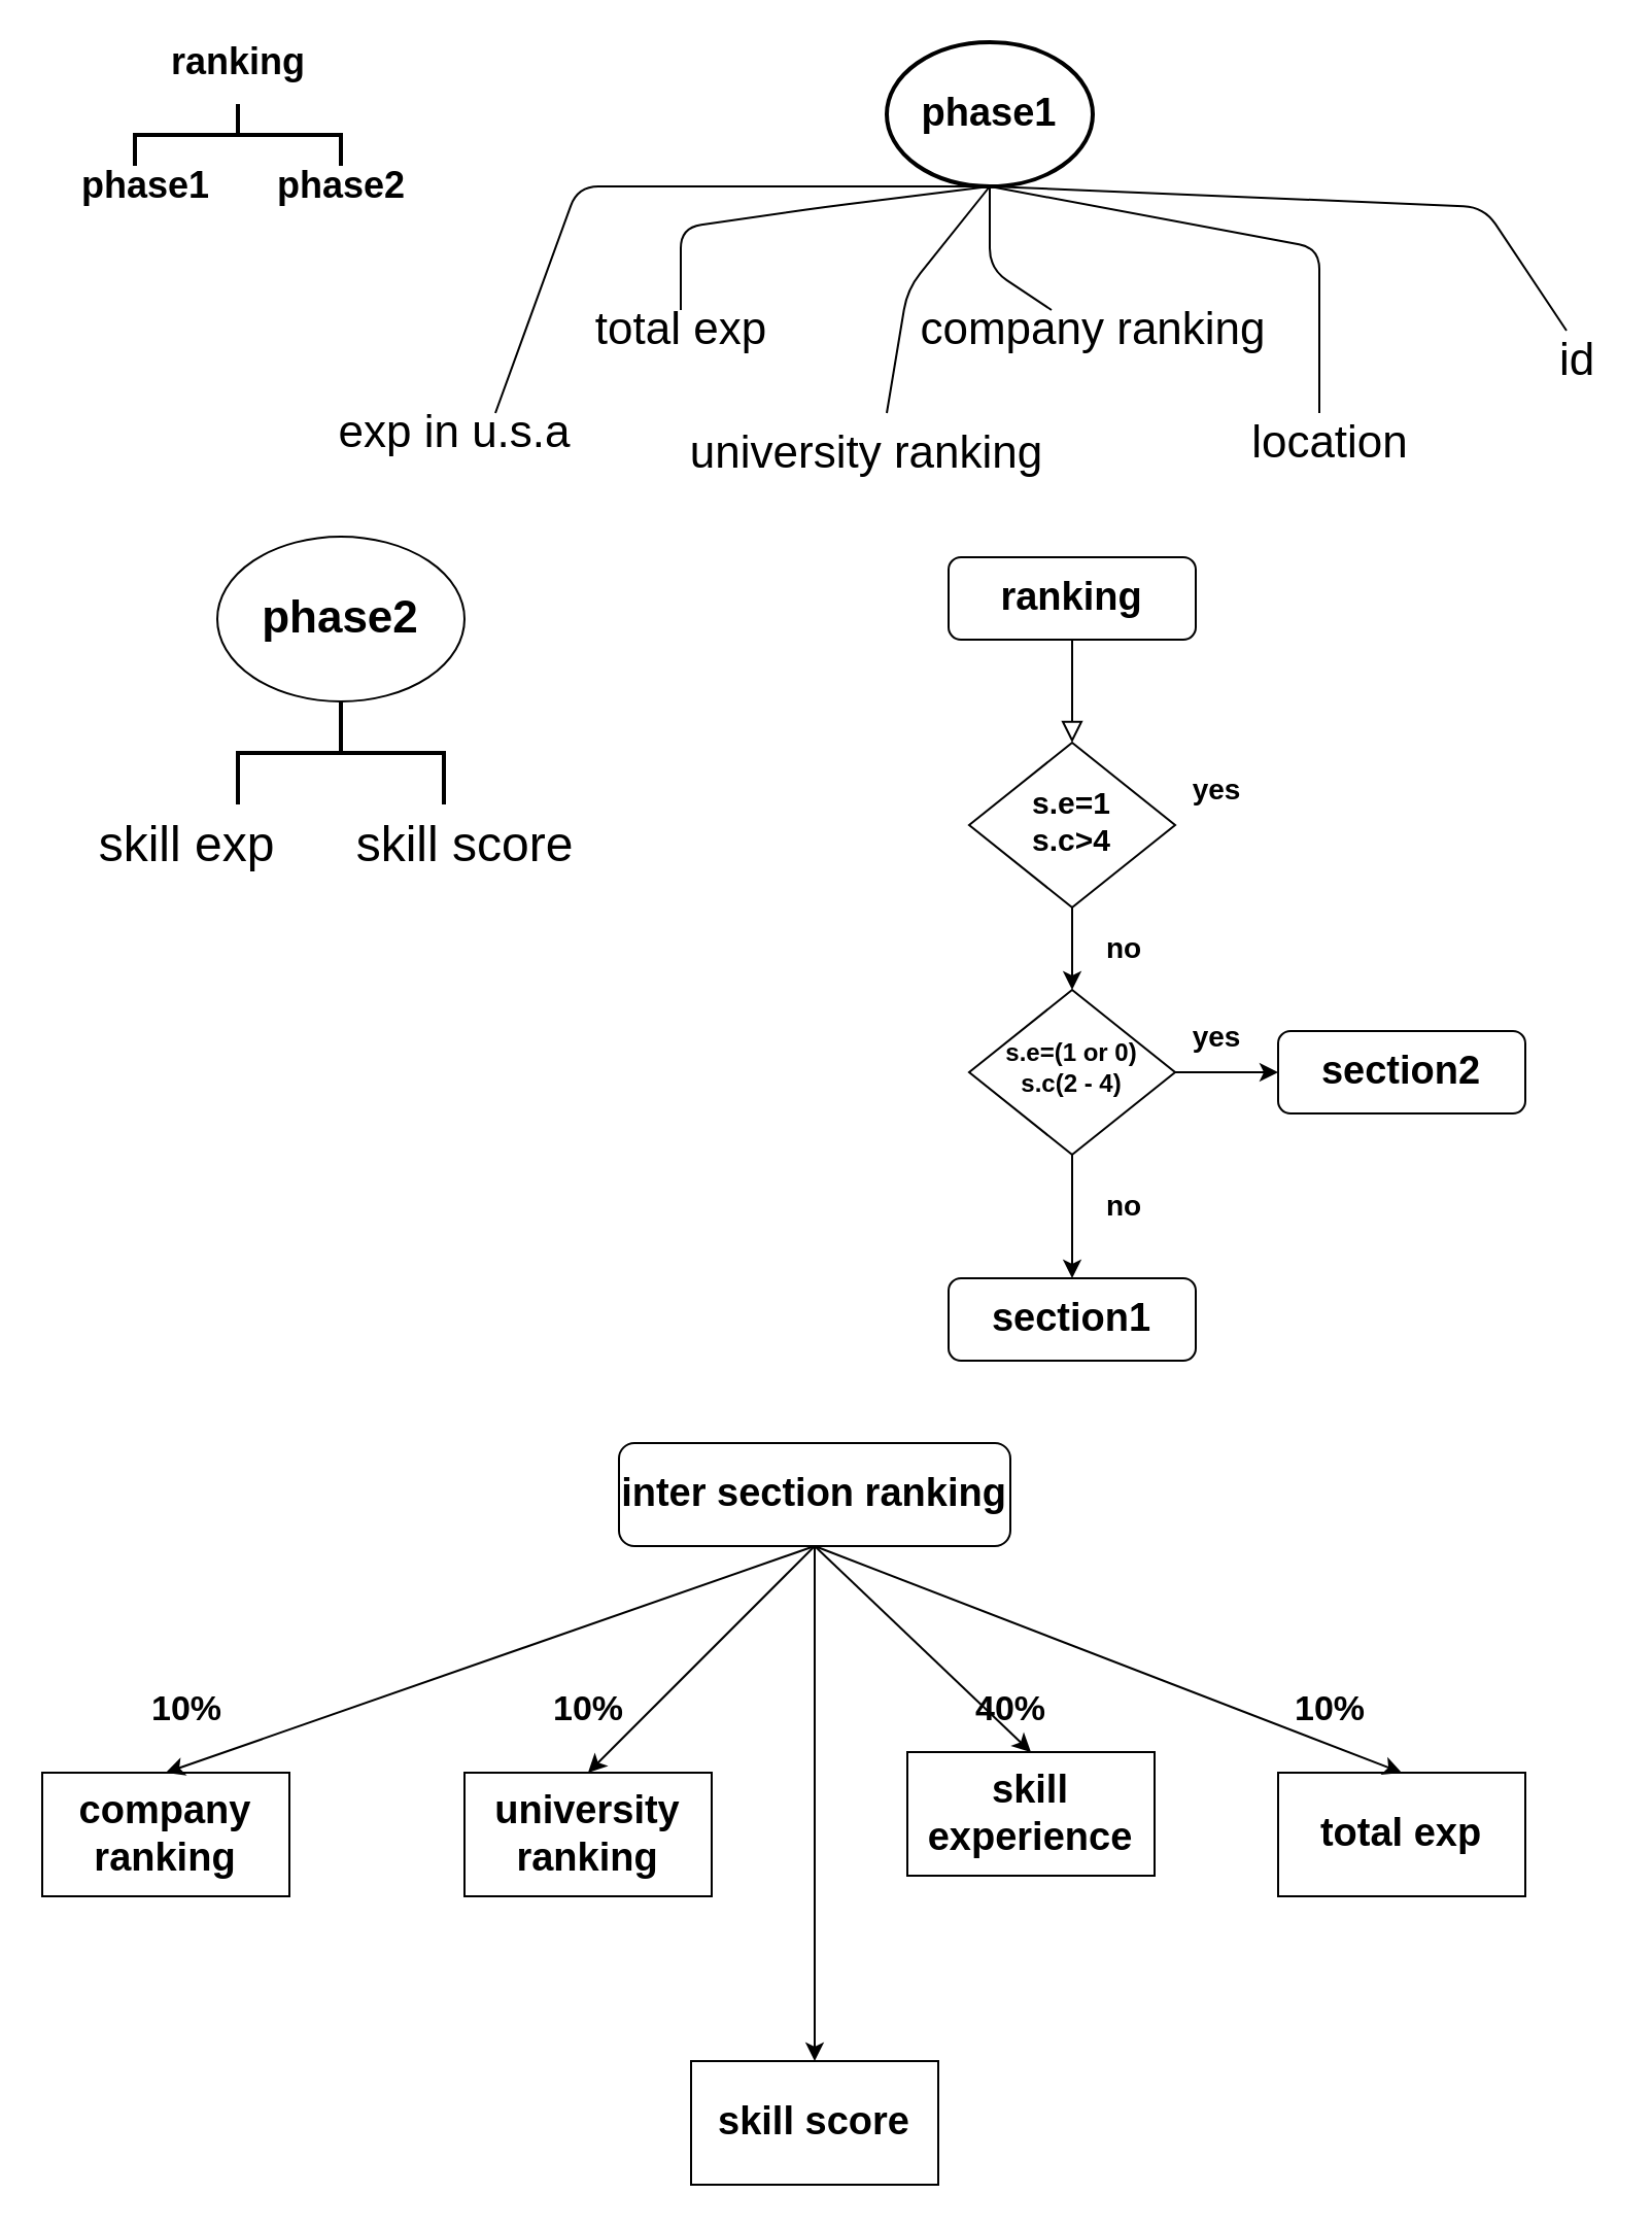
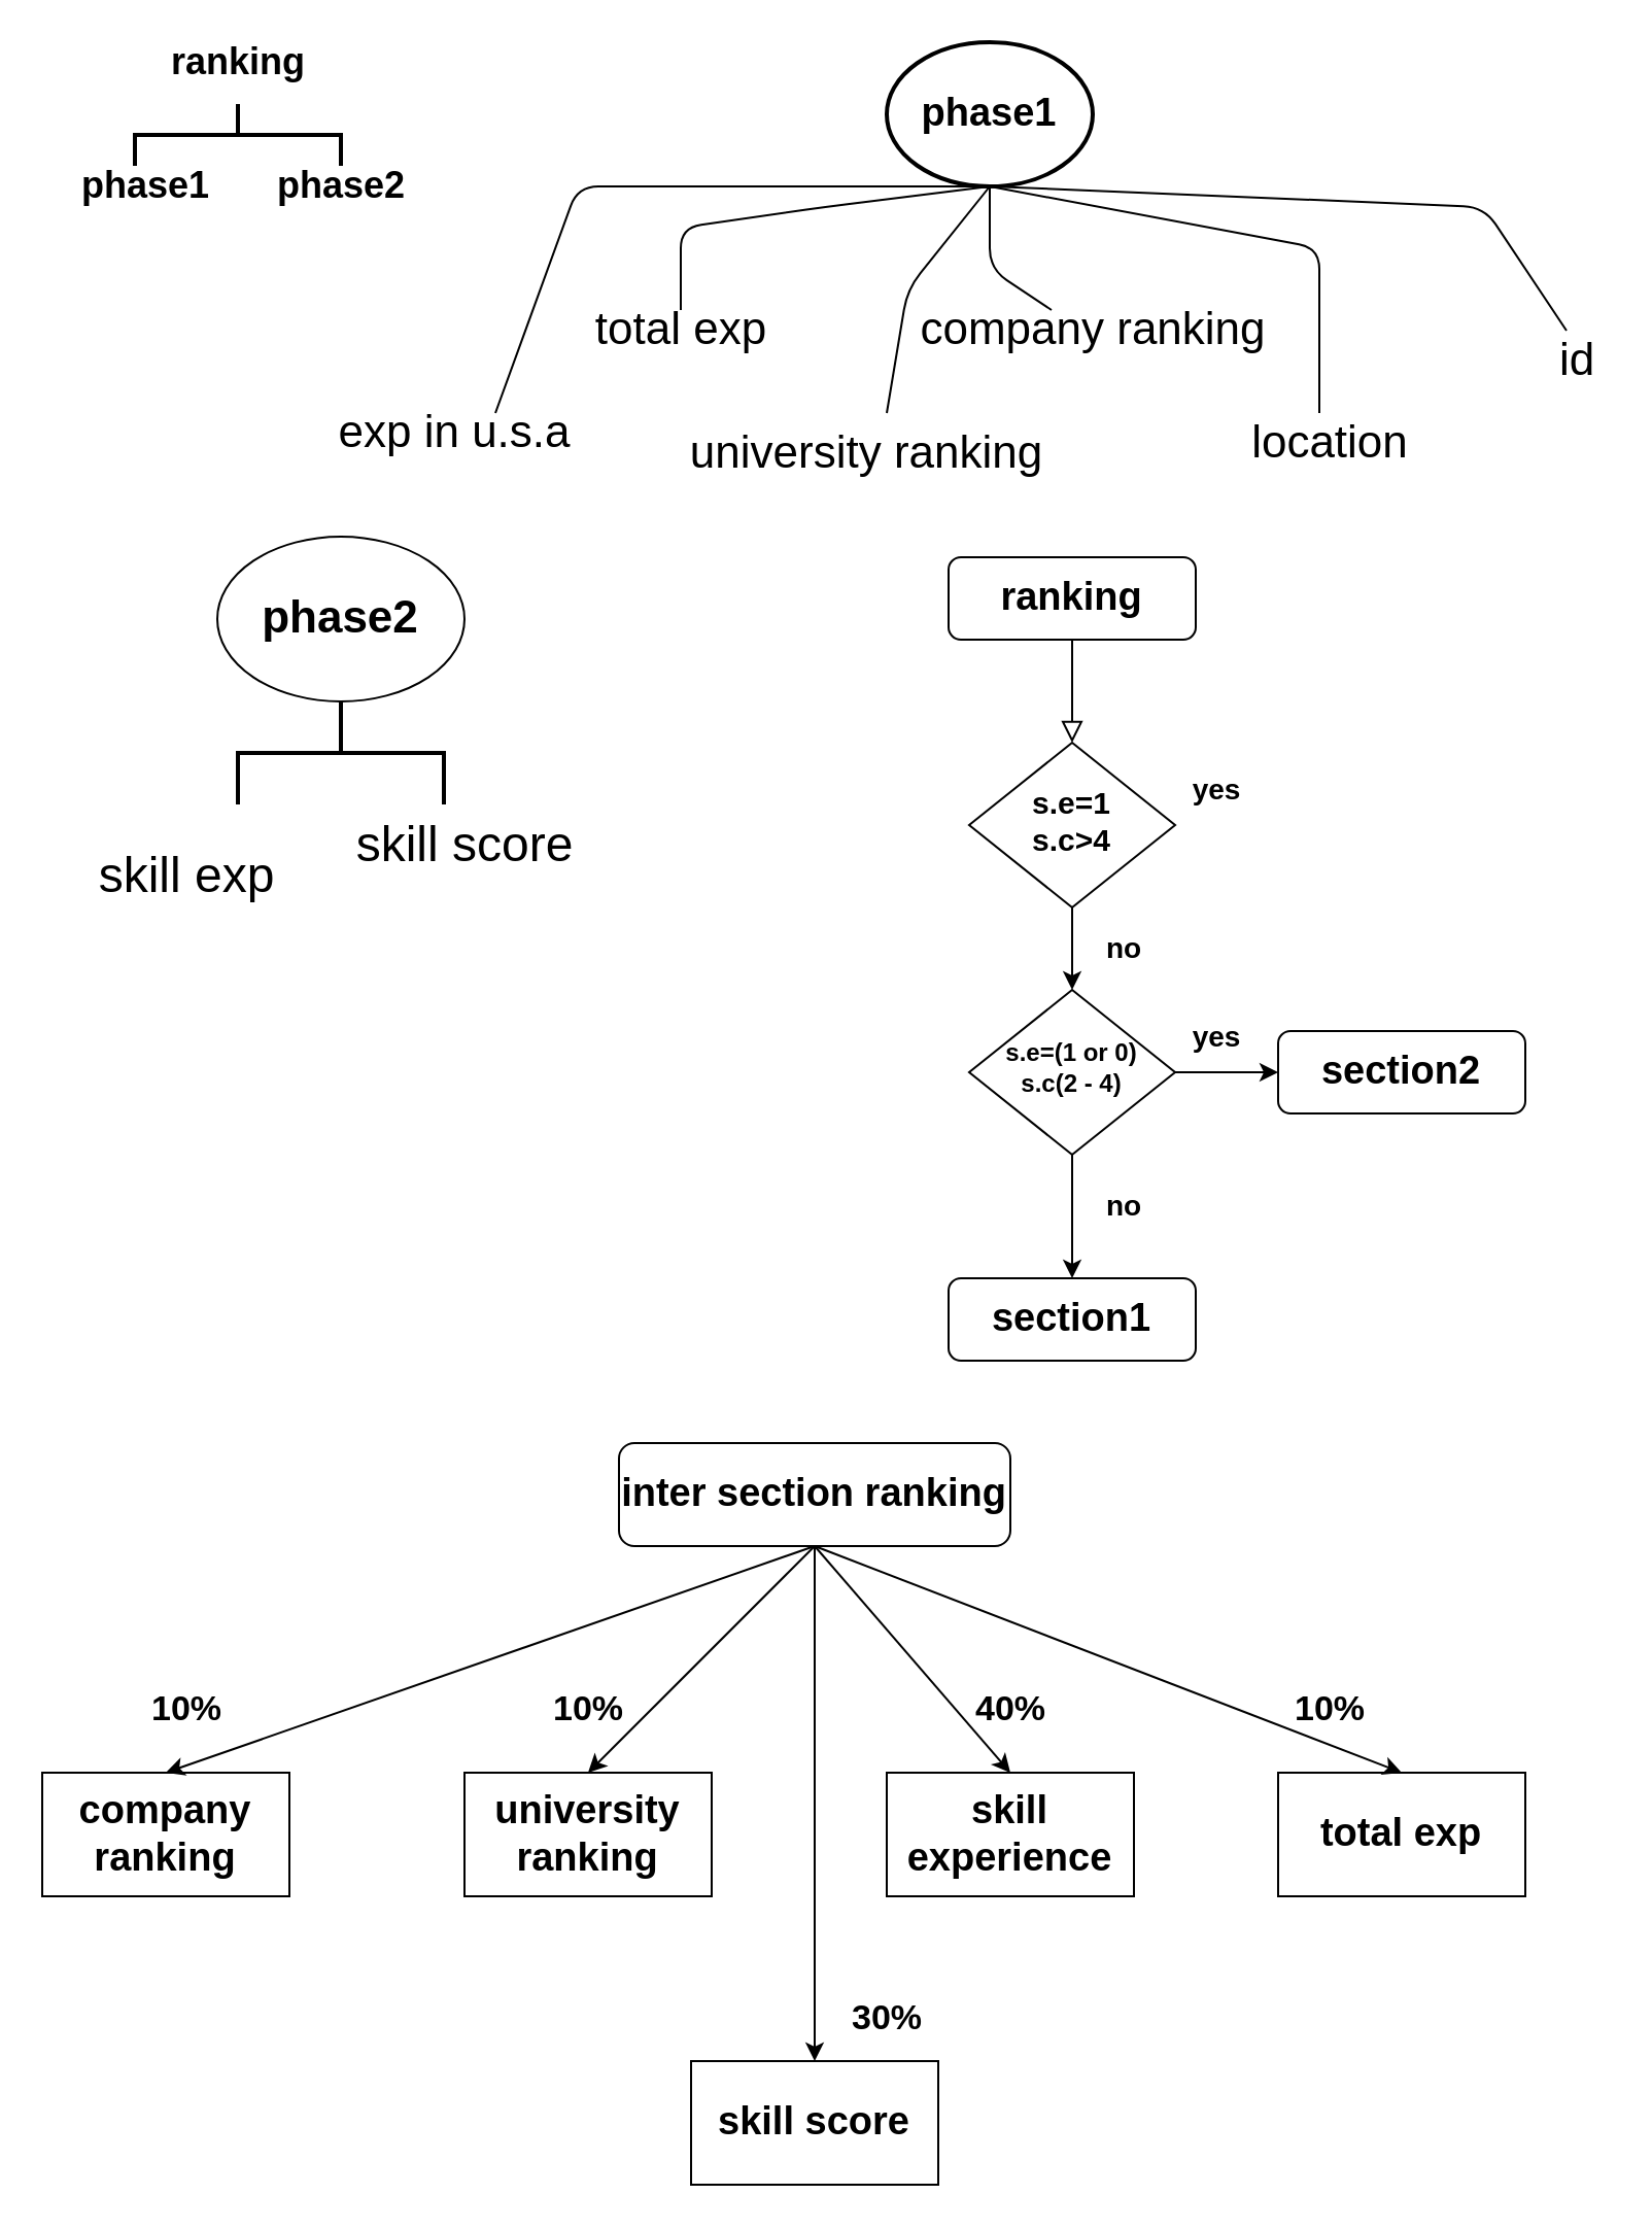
- <mxCell id="21" value="skill exp" style="text;html=1;align=center;verticalAlign=middle;resizable=0;points=[];autosize=1;fontSize=24;" parent="1" vertex="1"><mxGeometry x="40" y="395" width="100" height="30" as="geometry" /></mxCell>
+ <mxCell id="21" value="skill exp" style="text;html=1;align=center;verticalAlign=middle;resizable=0;points=[];autosize=1;fontSize=24;" parent="1" vertex="1"><mxGeometry x="40" y="410" width="100" height="30" as="geometry" /></mxCell>
- <mxCell id="38" value="&lt;b&gt;&lt;font style=&quot;font-size: 19px&quot;&gt;skill experience&lt;/font&gt;&lt;/b&gt;" style="rounded=0;whiteSpace=wrap;html=1;fontSize=14;" parent="1" vertex="1"><mxGeometry x="440" y="850" width="120" height="60" as="geometry" /></mxCell>
+ <mxCell id="38" value="&lt;b&gt;&lt;font style=&quot;font-size: 19px&quot;&gt;skill experience&lt;/font&gt;&lt;/b&gt;" style="rounded=0;whiteSpace=wrap;html=1;fontSize=14;" parent="1" vertex="1"><mxGeometry x="430" y="860" width="120" height="60" as="geometry" /></mxCell>
+ <mxCell id="51" value="&lt;font style=&quot;font-size: 17px&quot;&gt;&lt;b&gt;30%&lt;/b&gt;&lt;/font&gt;" style="text;html=1;align=center;verticalAlign=middle;resizable=0;points=[];autosize=1;" vertex="1" parent="1"><mxGeometry x="405" y="970" width="50" height="20" as="geometry" /></mxCell>
